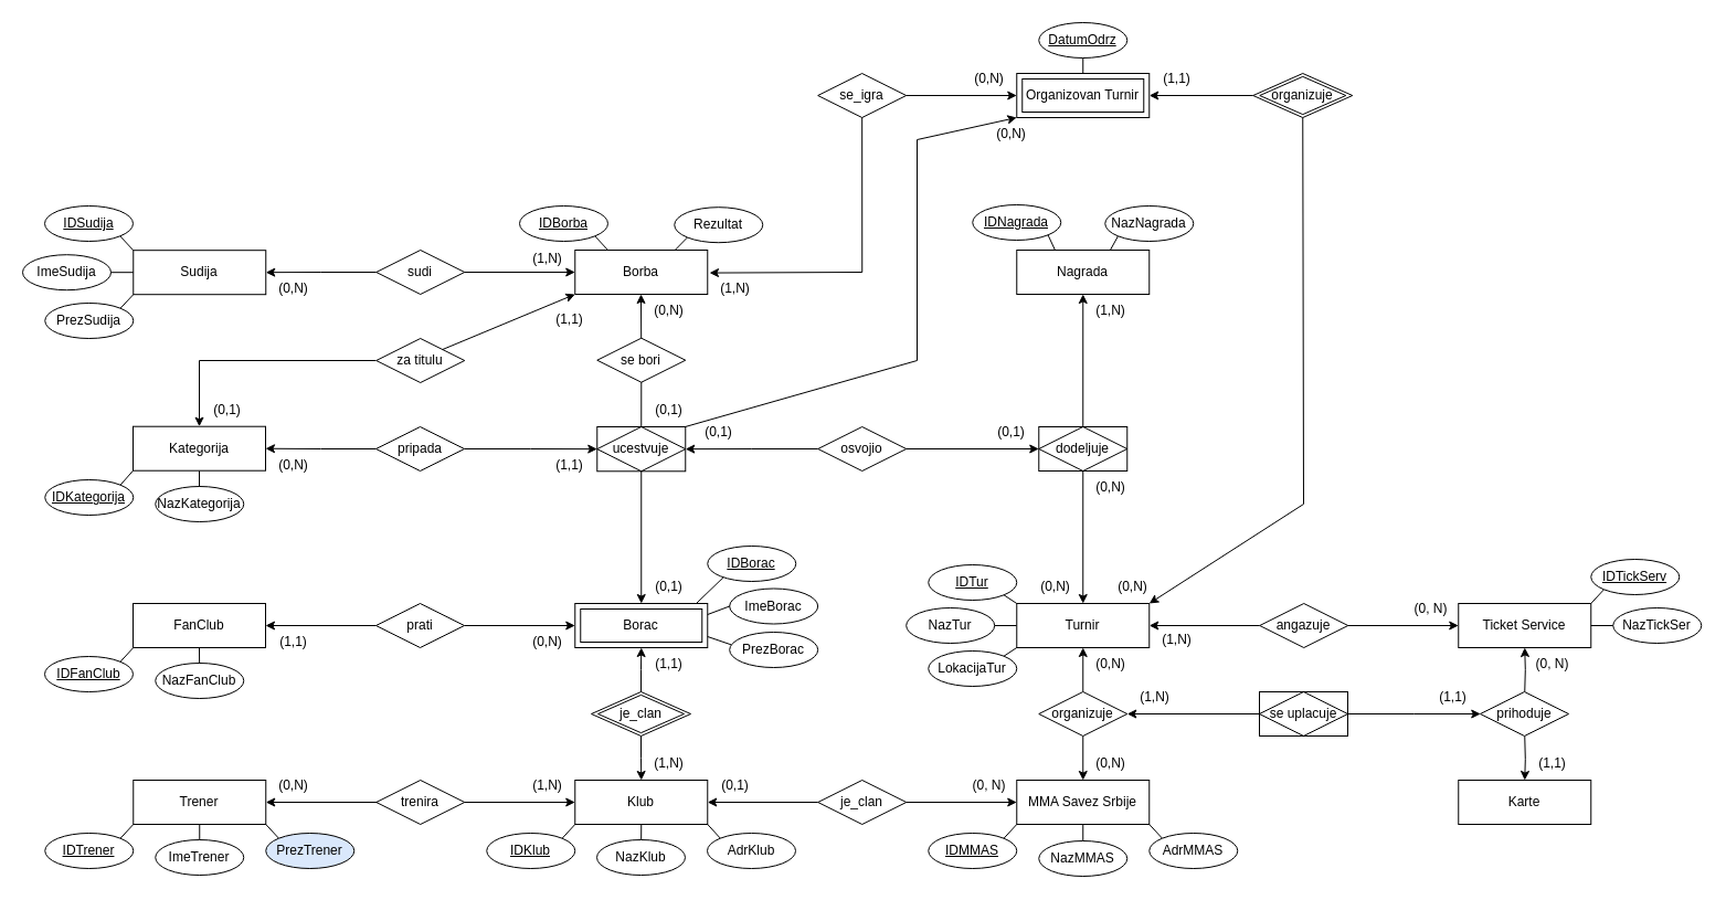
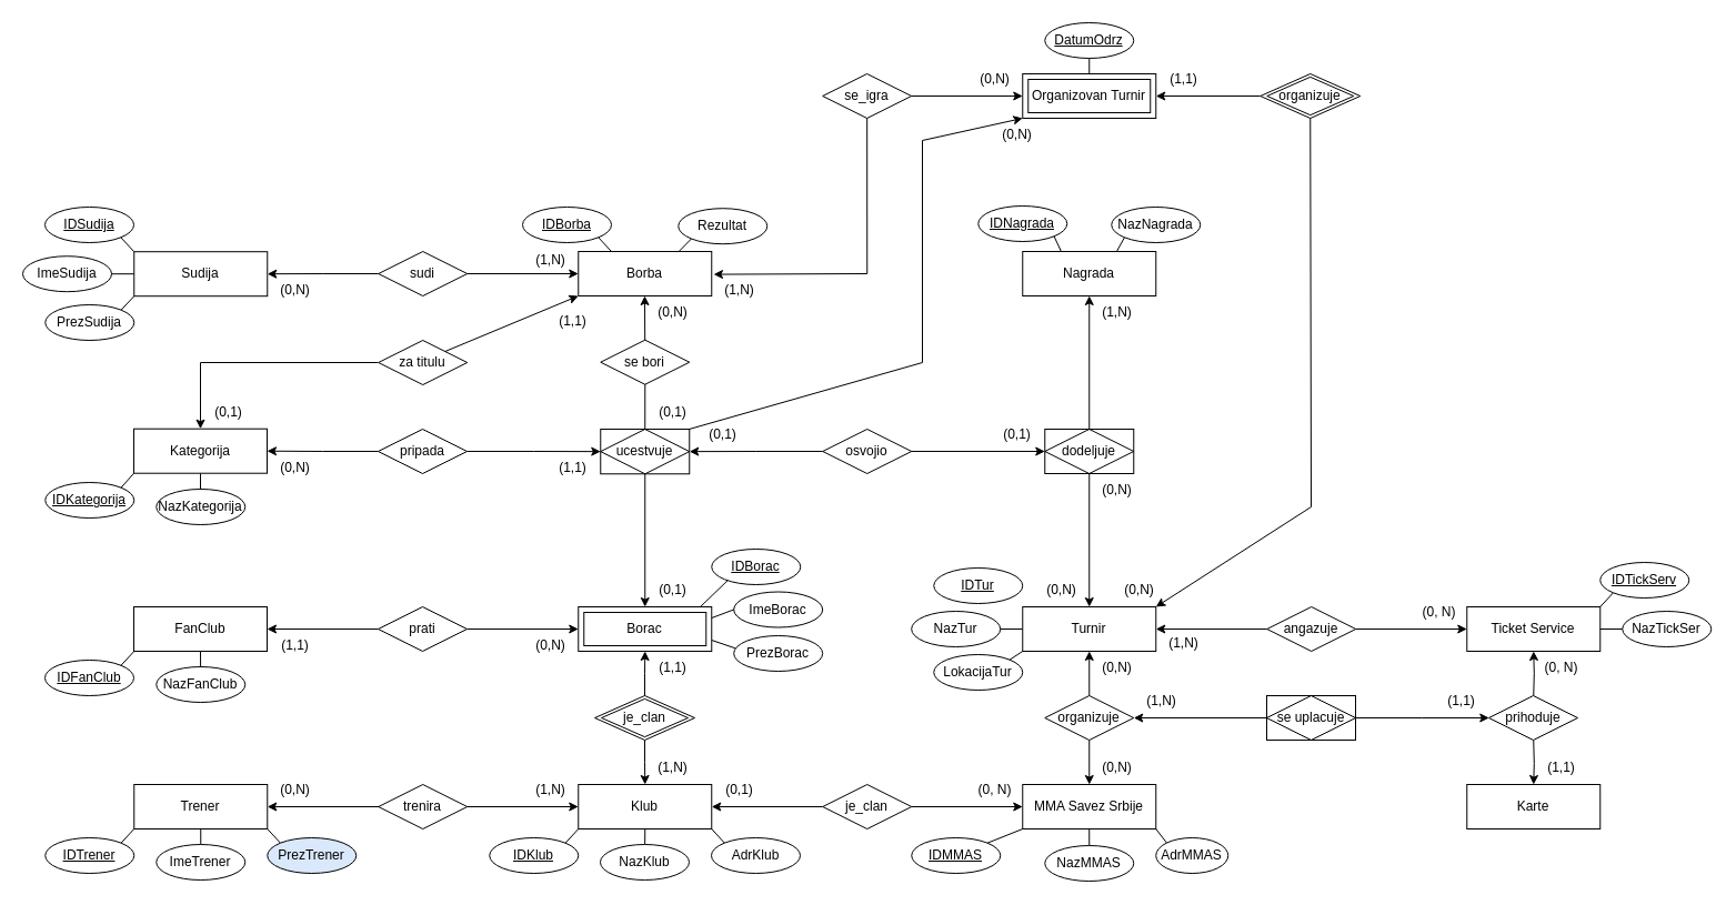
- <mxCell id="36" value="" style="endArrow=none;html=1;rounded=0;exitX=1;exitY=1;exitDx=0;exitDy=0;entryX=0;entryY=0;entryDx=0;entryDy=0;" parent="1" source="20" target="7" edge="1"><mxGeometry relative="1" as="geometry"><mxPoint x="963.26" y="515.66" as="sourcePoint" /><mxPoint x="983.26" y="515.66" as="targetPoint" /></mxGeometry></mxCell>
- <mxCell id="12" value="IDMMAS" style="ellipse;whiteSpace=wrap;html=1;align=center;fontStyle=4;" parent="1" vertex="1"><mxGeometry x="840.26" y="754" width="80" height="32" as="geometry" /></mxCell>
+ <mxCell id="12" value="IDMMAS" style="ellipse;whiteSpace=wrap;html=1;align=center;fontStyle=4;" parent="1" vertex="1"><mxGeometry x="820.26" y="754" width="80" height="32" as="geometry" /></mxCell>
- <mxCell id="18" value="AdrMMAS" style="ellipse;whiteSpace=wrap;html=1;align=center;" parent="1" vertex="1"><mxGeometry x="1040.26" y="754" width="80" height="32" as="geometry" /></mxCell>
+ <mxCell id="18" value="AdrMMAS" style="ellipse;whiteSpace=wrap;html=1;align=center;" parent="1" vertex="1"><mxGeometry x="1040.26" y="754" width="65" height="32" as="geometry" /></mxCell>
